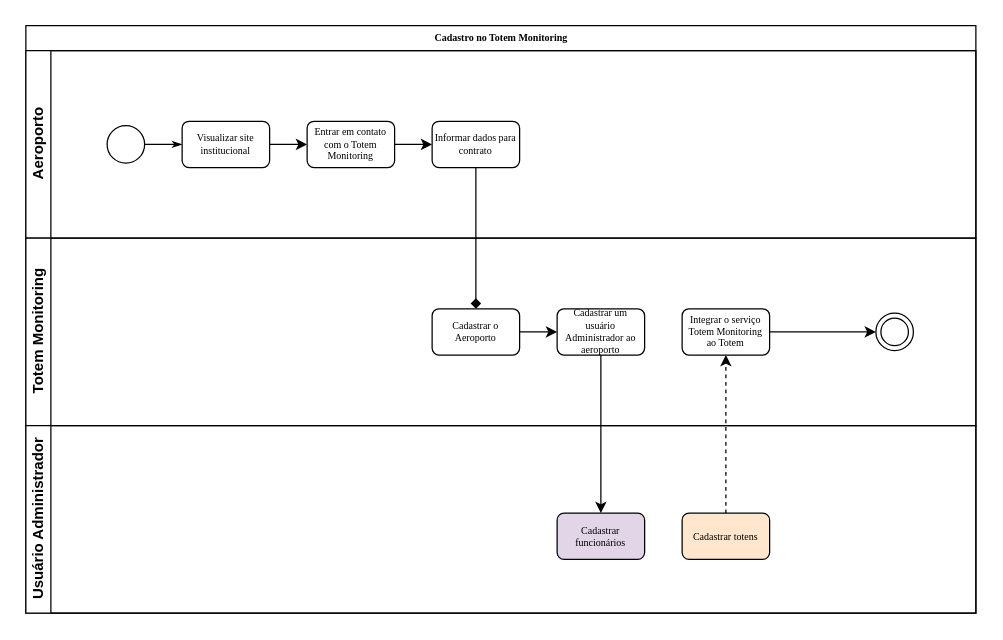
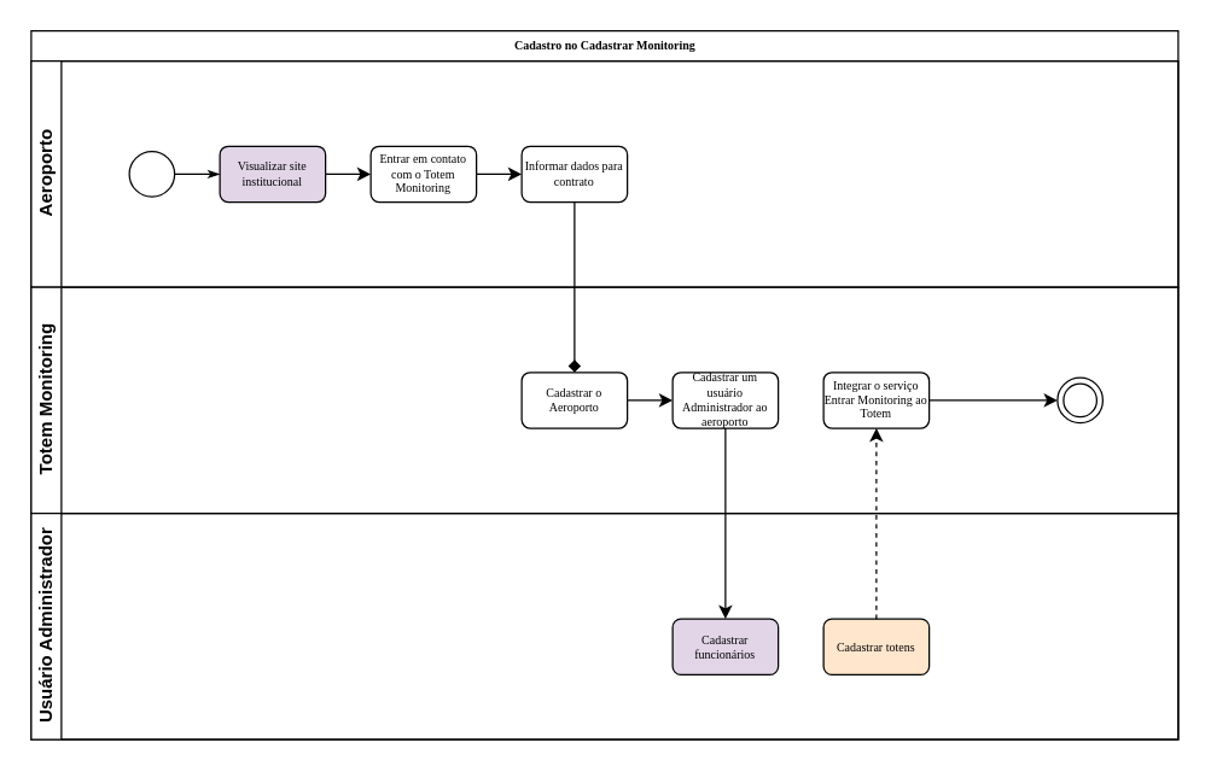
- <mxCell id="2" value="Cadastro no Totem Monitoring" style="swimlane;html=1;childLayout=stackLayout;horizontal=1;startSize=20;horizontalStack=0;rounded=0;shadow=0;labelBackgroundColor=none;strokeColor=#000000;strokeWidth=1;fillColor=#ffffff;fontFamily=Verdana;fontSize=8;fontColor=#000000;align=center;" parent="1" vertex="1"><mxGeometry x="20" y="20" width="760" height="470" as="geometry" /></mxCell>
+ <mxCell id="2" value="Cadastro no Cadastrar Monitoring" style="swimlane;html=1;childLayout=stackLayout;horizontal=1;startSize=20;horizontalStack=0;rounded=0;shadow=0;labelBackgroundColor=none;strokeColor=#000000;strokeWidth=1;fillColor=#ffffff;fontFamily=Verdana;fontSize=8;fontColor=#000000;align=center;" parent="1" vertex="1"><mxGeometry x="20" y="20" width="760" height="470" as="geometry" /></mxCell>
- <mxCell id="5" value="Visualizar site institucional" style="rounded=1;whiteSpace=wrap;html=1;shadow=0;labelBackgroundColor=none;strokeColor=#000000;strokeWidth=1;fillColor=#ffffff;fontFamily=Verdana;fontSize=8;fontColor=#000000;align=center;" vertex="1" parent="3"><mxGeometry x="125" y="56.5" width="70" height="37" as="geometry" /></mxCell>
+ <mxCell id="5" value="Visualizar site institucional" style="rounded=1;whiteSpace=wrap;html=1;shadow=0;labelBackgroundColor=none;strokeColor=#000000;strokeWidth=1;fillColor=#e1d5e7;fontFamily=Verdana;fontSize=8;fontColor=#000000;align=center;" vertex="1" parent="3"><mxGeometry x="125" y="56.5" width="70" height="37" as="geometry" /></mxCell>
- <mxCell id="16" value="Integrar o serviço Totem Monitoring ao Totem" style="rounded=1;whiteSpace=wrap;html=1;shadow=0;labelBackgroundColor=none;strokeColor=#000000;strokeWidth=1;fillColor=#ffffff;fontFamily=Verdana;fontSize=8;fontColor=#000000;align=center;" vertex="1" parent="11"><mxGeometry x="525" y="56.5" width="70" height="37" as="geometry" /></mxCell>
+ <mxCell id="16" value="Integrar o serviço Entrar Monitoring ao Totem" style="rounded=1;whiteSpace=wrap;html=1;shadow=0;labelBackgroundColor=none;strokeColor=#000000;strokeWidth=1;fillColor=#ffffff;fontFamily=Verdana;fontSize=8;fontColor=#000000;align=center;" vertex="1" parent="11"><mxGeometry x="525" y="56.5" width="70" height="37" as="geometry" /></mxCell>
